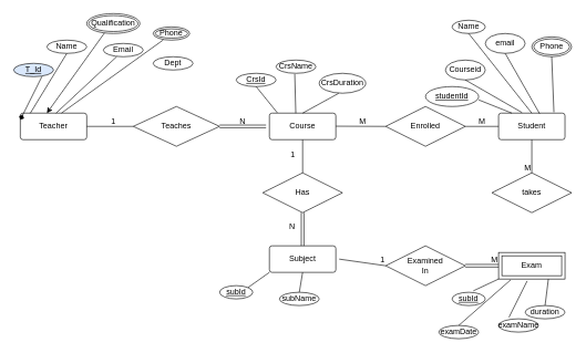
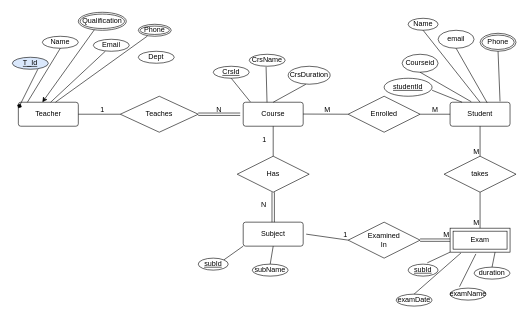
+ <mxCell id="29" value="" style="endArrow=none;html=1;rounded=0;exitX=0.5;exitY=1;exitDx=0;exitDy=0;entryX=0.5;entryY=0;entryDx=0;entryDy=0;" edge="1" parent="1" source="9" target="15"><mxGeometry relative="1" as="geometry"><mxPoint x="690" y="270" as="sourcePoint" /><mxPoint x="800" y="370" as="targetPoint" /></mxGeometry></mxCell>
+ <mxCell id="30" value="M" style="resizable=0;html=1;whiteSpace=wrap;align=right;verticalAlign=bottom;" connectable="0" vertex="1" parent="29"><mxGeometry x="1" relative="1" as="geometry" /></mxCell>
- <mxCell id="55" value="&lt;div style=&quot;text-align: start;&quot;&gt;duration&lt;/div&gt;" style="ellipse;whiteSpace=wrap;html=1;align=center;" vertex="1" parent="1"><mxGeometry x="790" y="460" width="60" height="20" as="geometry" /></mxCell>
+ <mxCell id="55" value="&lt;div style=&quot;text-align: start;&quot;&gt;duration&lt;/div&gt;" style="ellipse;whiteSpace=wrap;html=1;align=center;" vertex="1" parent="1"><mxGeometry x="790" y="445" width="60" height="20" as="geometry" /></mxCell>
